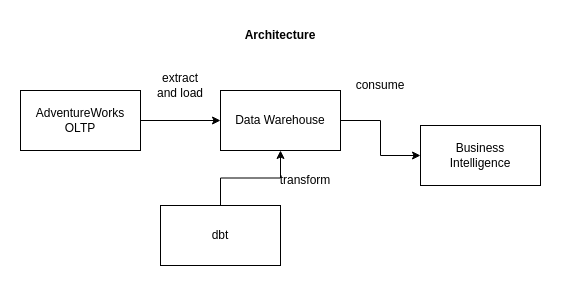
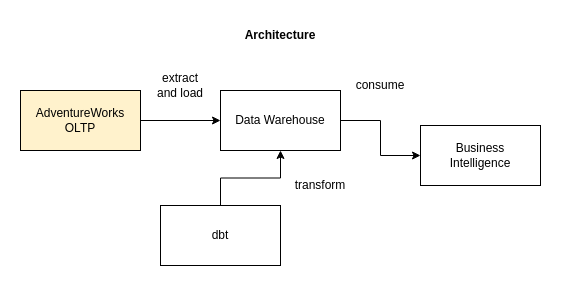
- <mxCell id="3" value="AdventureWorks&lt;br&gt;OLTP" style="rounded=0;whiteSpace=wrap;html=1;" parent="1" vertex="1"><mxGeometry x="20" y="90" width="120" height="60" as="geometry" /></mxCell>
+ <mxCell id="3" value="AdventureWorks&lt;br&gt;OLTP" style="rounded=0;whiteSpace=wrap;html=1;fillColor=#fff2cc;" parent="1" vertex="1"><mxGeometry x="20" y="90" width="120" height="60" as="geometry" /></mxCell>
- <mxCell id="10" value="transform" style="text;html=1;strokeColor=none;fillColor=none;align=center;verticalAlign=middle;whiteSpace=wrap;rounded=0;" parent="1" vertex="1"><mxGeometry x="275" y="165" width="60" height="30" as="geometry" /></mxCell>
+ <mxCell id="10" value="transform" style="text;html=1;strokeColor=none;fillColor=none;align=center;verticalAlign=middle;whiteSpace=wrap;rounded=0;" parent="1" vertex="1"><mxGeometry x="290" y="170" width="60" height="30" as="geometry" /></mxCell>
